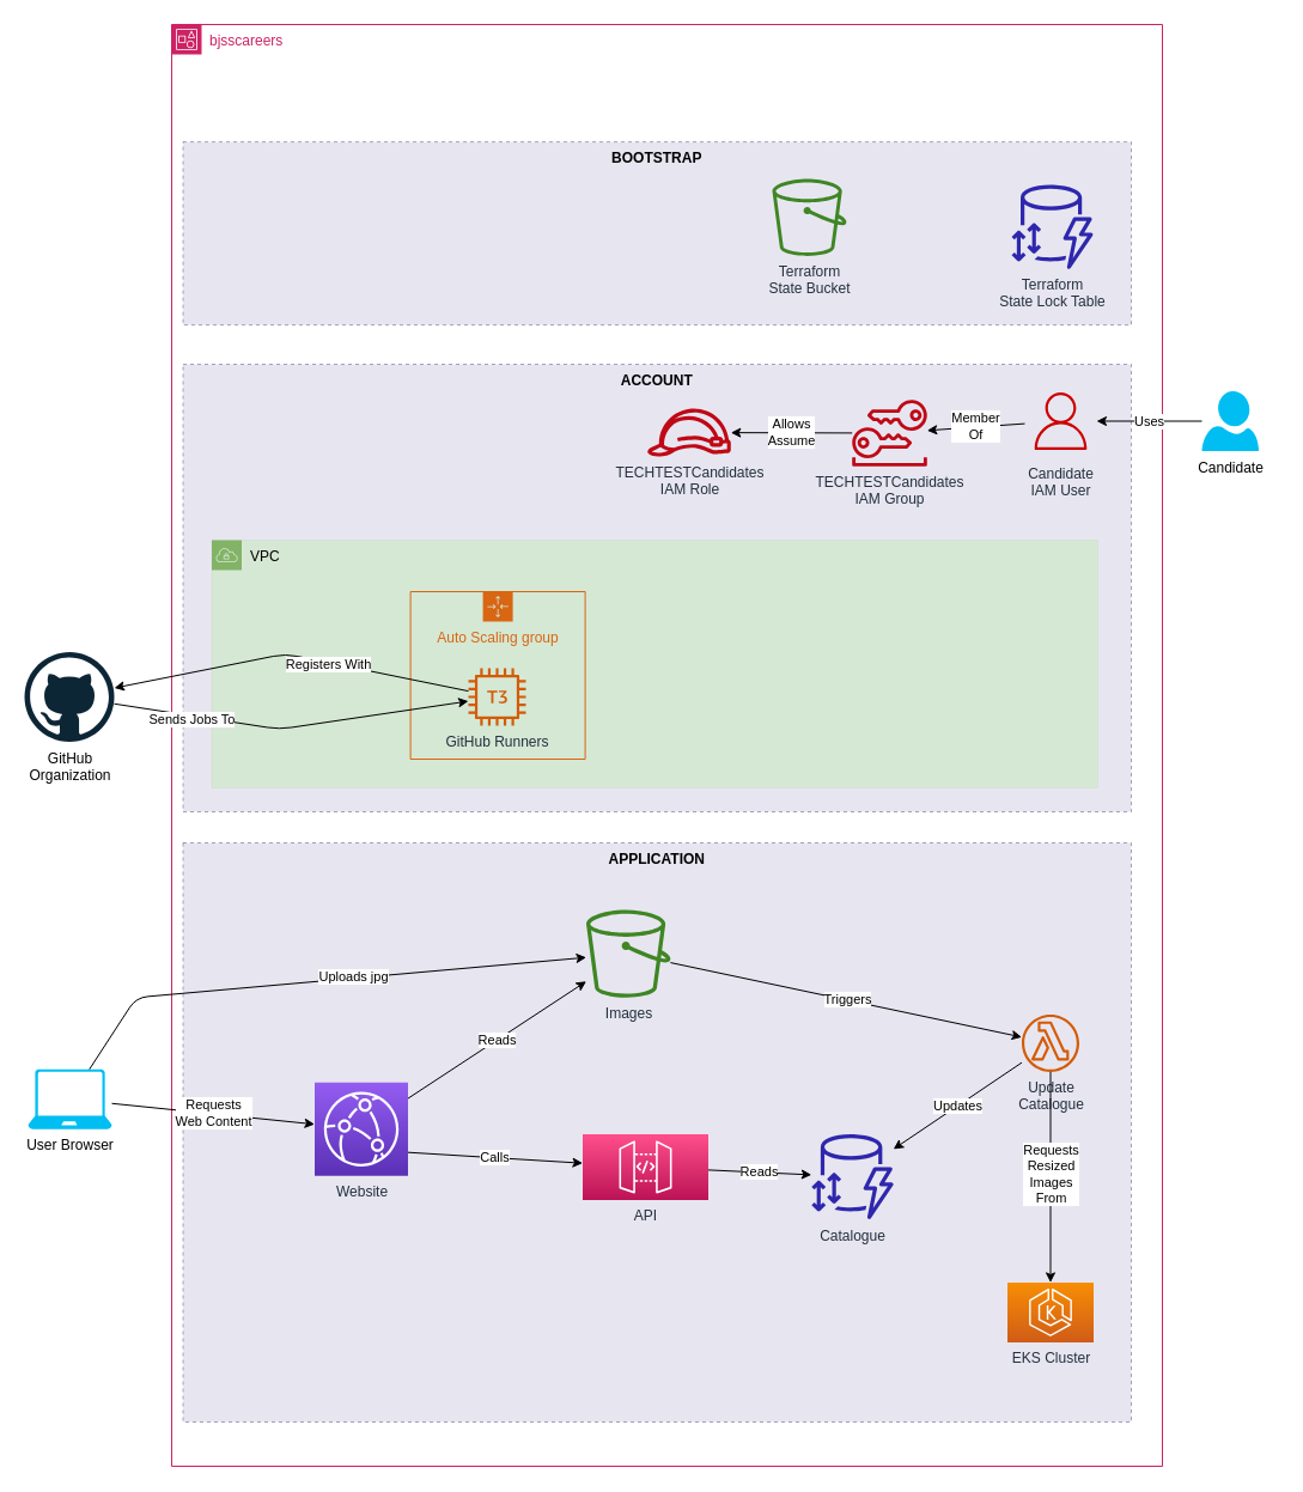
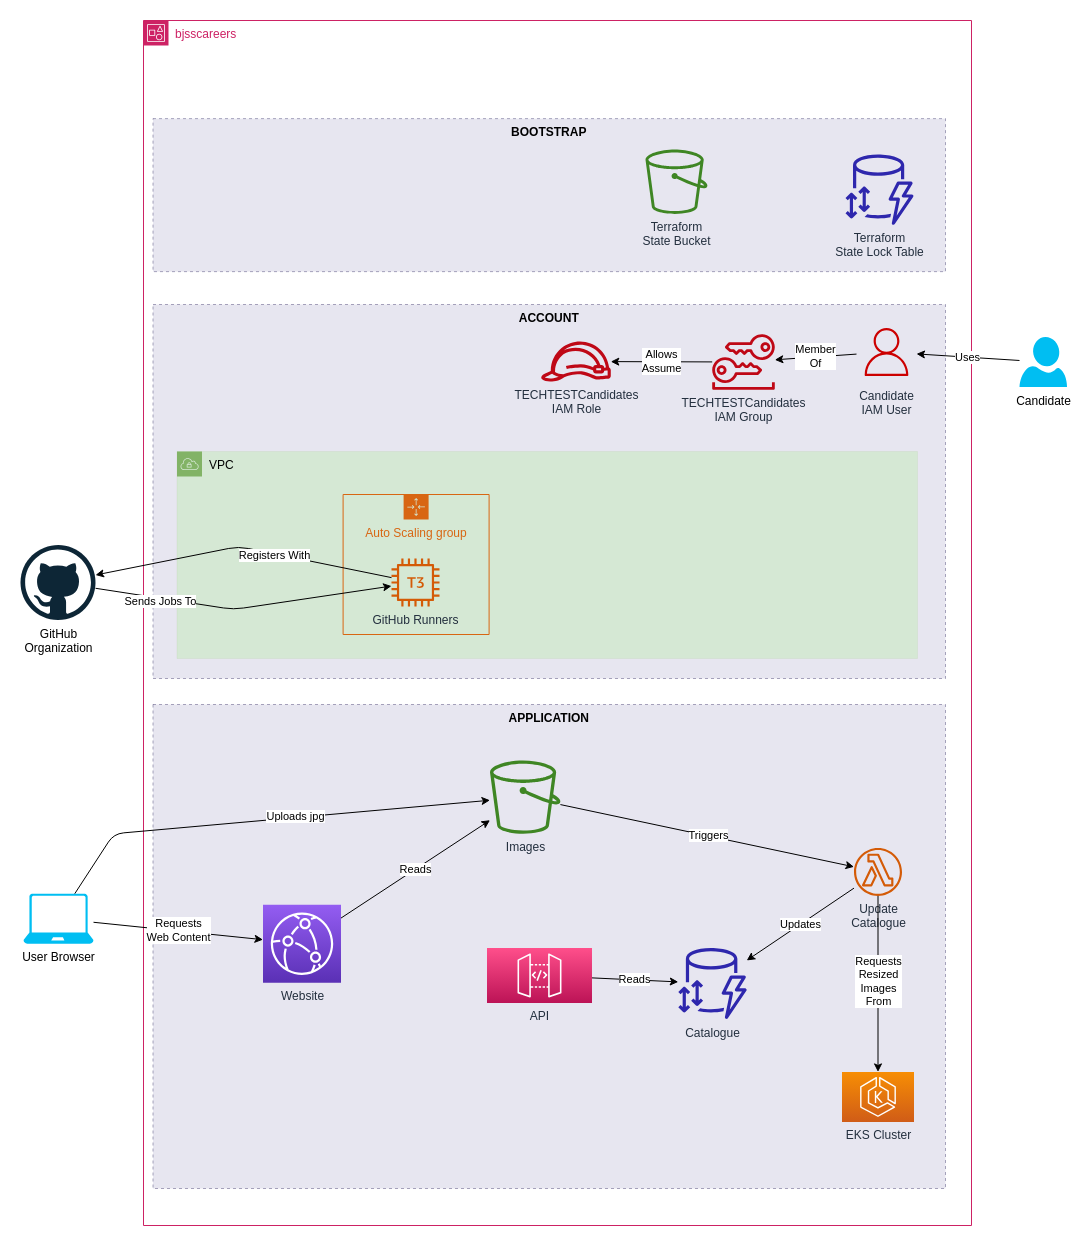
- <mxCell id="30" value="Candidate" style="verticalLabelPosition=bottom;html=1;verticalAlign=top;align=center;strokeColor=none;fillColor=#00BEF2;shape=mxgraph.azure.user;fontColor=#000000;" parent="1" vertex="1"><mxGeometry x="1004" y="326.5" width="47.5" height="50" as="geometry" /></mxCell>
+ <mxCell id="30" value="Candidate" style="verticalLabelPosition=bottom;html=1;verticalAlign=top;align=center;strokeColor=none;fillColor=#00BEF2;shape=mxgraph.azure.user;fontColor=#000000;" parent="1" vertex="1"><mxGeometry x="1019" y="336.5" width="47.5" height="50" as="geometry" /></mxCell>
- <mxCell id="9" value="Calls" style="edgeStyle=none;html=1;labelBackgroundColor=#FFFFFF;strokeColor=#000000;fontColor=#000000;exitX=1;exitY=0.75;exitDx=0;exitDy=0;exitPerimeter=0;" parent="2" source="10" target="16" edge="1"><mxGeometry relative="1" as="geometry" /></mxCell>
